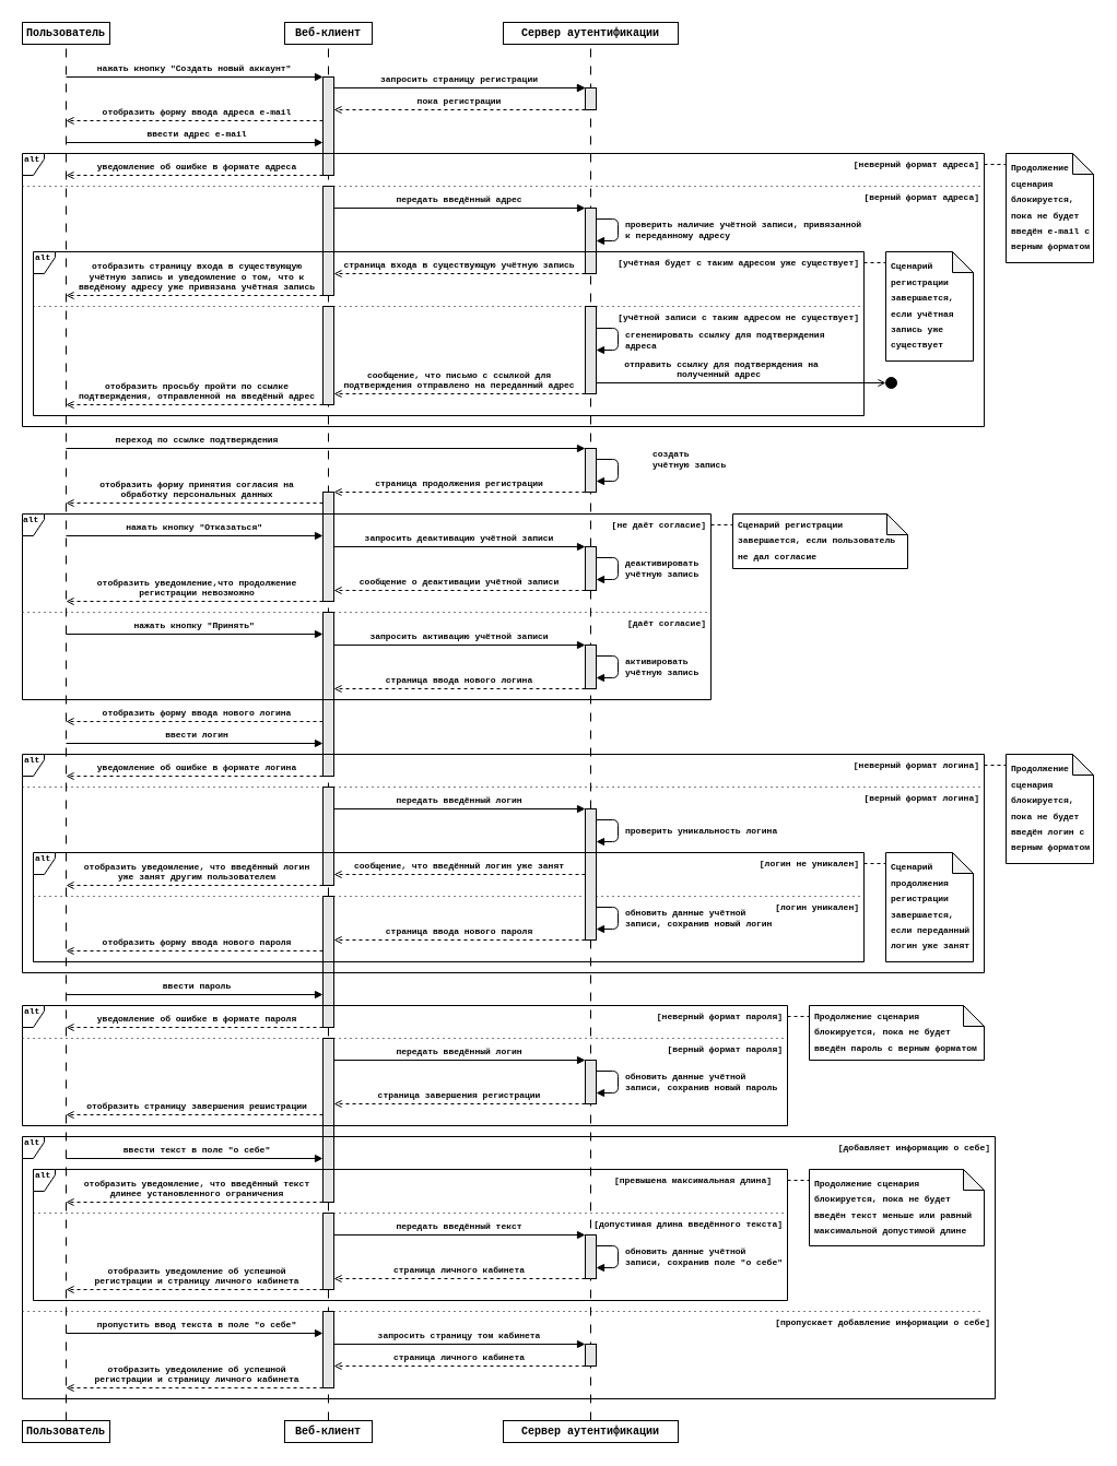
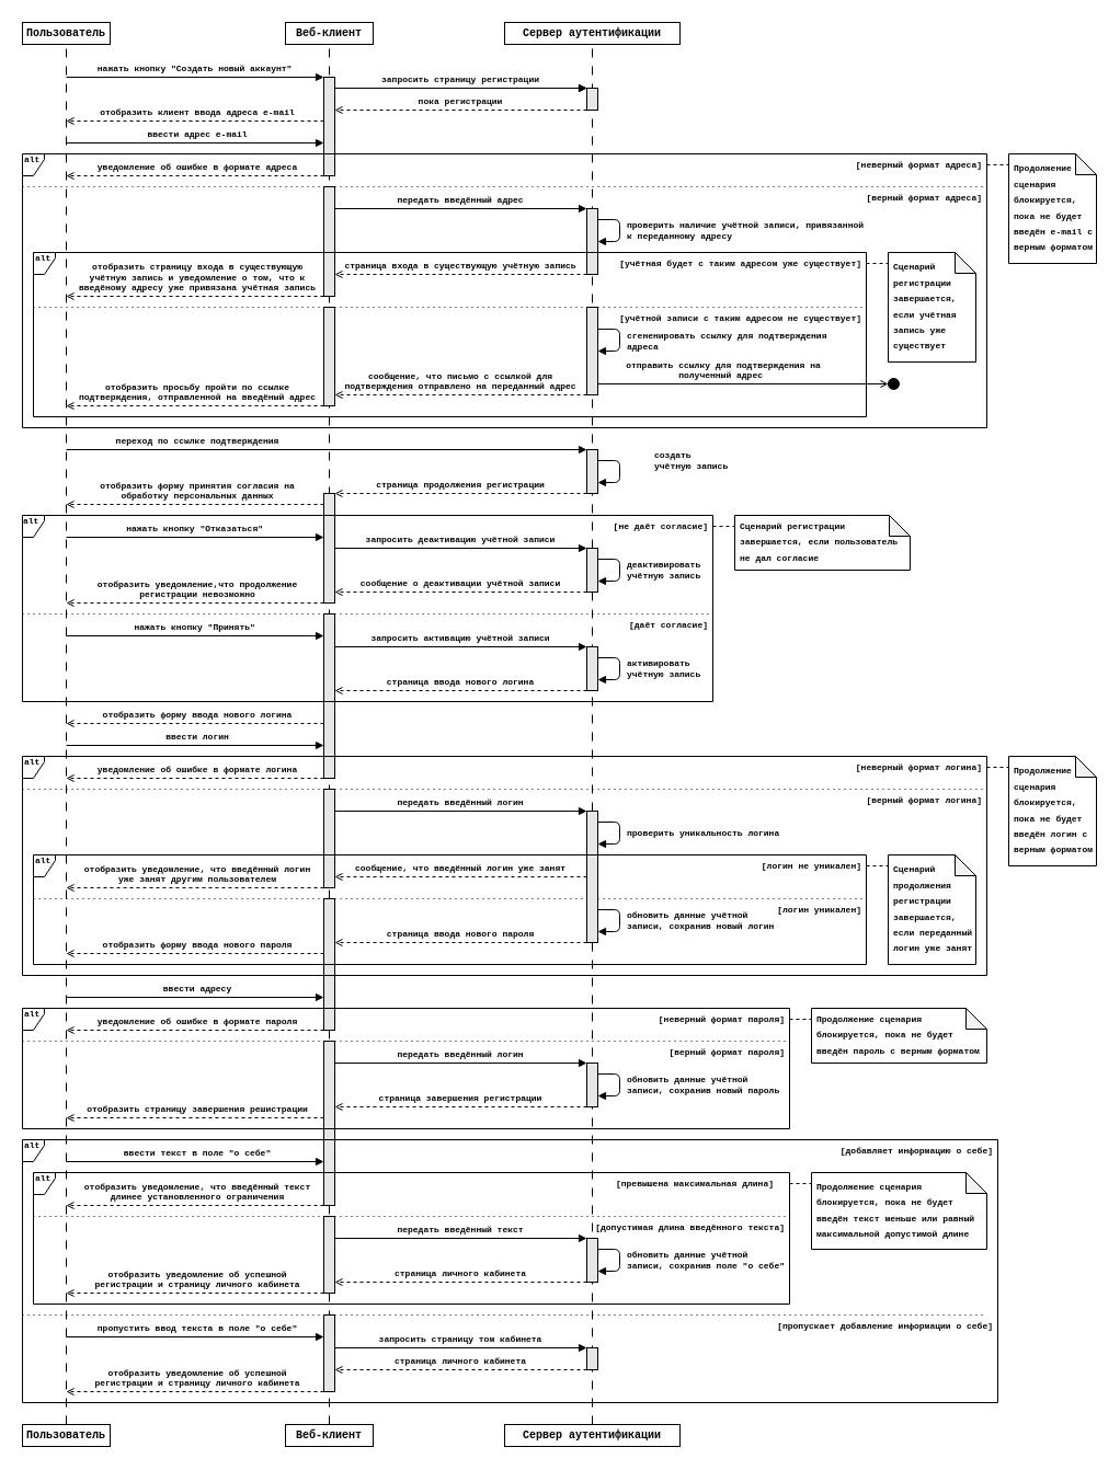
- <mxCell id="56" value="отобразить форму ввода адреса e-mail" style="text;html=1;align=center;verticalAlign=bottom;whiteSpace=wrap;rounded=0;fontSize=8;fontFamily=Courier New;fontStyle=1" parent="1" vertex="1"><mxGeometry x="70" y="90" width="220" height="20" as="geometry" /></mxCell>
+ <mxCell id="56" value="отобразить клиент ввода адреса e-mail" style="text;html=1;align=center;verticalAlign=bottom;whiteSpace=wrap;rounded=0;fontSize=8;fontFamily=Courier New;fontStyle=1" parent="1" vertex="1"><mxGeometry x="70" y="90" width="220" height="20" as="geometry" /></mxCell>
- <mxCell id="126" value="ввести пароль" style="text;html=1;align=center;verticalAlign=bottom;whiteSpace=wrap;rounded=0;fontSize=8;fontFamily=Courier New;fontStyle=1" vertex="1" parent="1"><mxGeometry x="70" y="890" width="220" height="20" as="geometry" /></mxCell>
+ <mxCell id="126" value="ввести адресу" style="text;html=1;align=center;verticalAlign=bottom;whiteSpace=wrap;rounded=0;fontSize=8;fontFamily=Courier New;fontStyle=1" vertex="1" parent="1"><mxGeometry x="70" y="890" width="220" height="20" as="geometry" /></mxCell>
